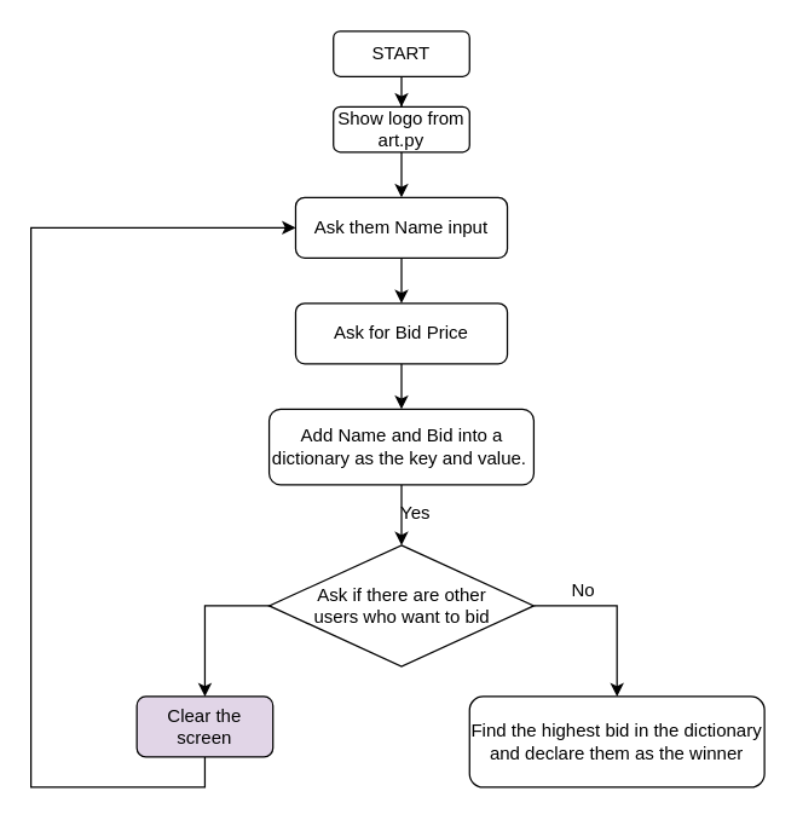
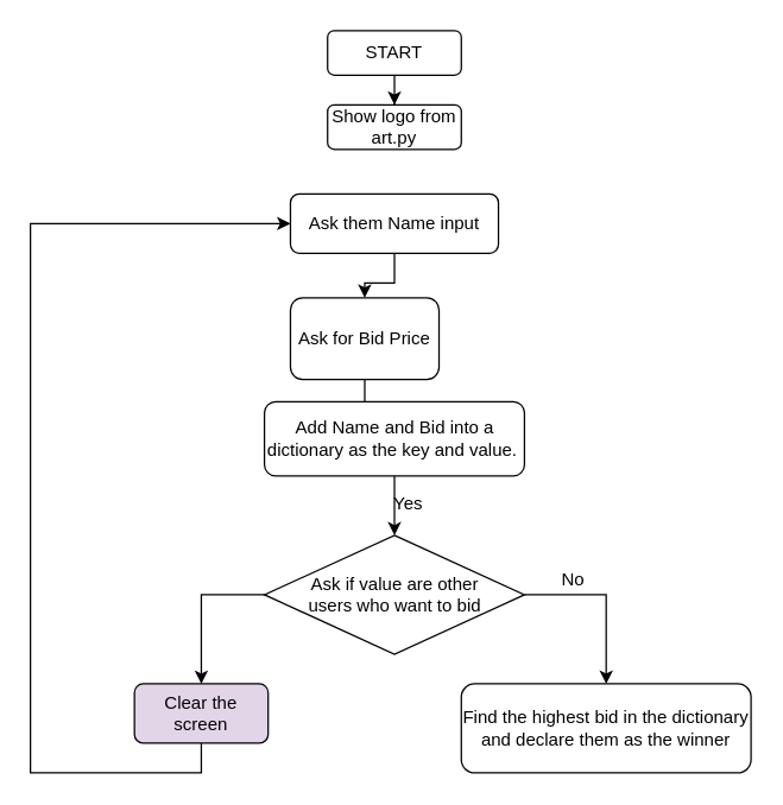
- <mxCell id="4" value="" style="edgeStyle=orthogonalEdgeStyle;rounded=0;orthogonalLoop=1;jettySize=auto;html=1;" parent="1" source="5" target="7" edge="1"><mxGeometry relative="1" as="geometry" /></mxCell>
- <mxCell id="9" value="Ask for Bid Price" style="rounded=1;whiteSpace=wrap;html=1;" parent="1" vertex="1"><mxGeometry x="195" y="200" width="140" height="40" as="geometry" /></mxCell>
+ <mxCell id="9" value="Ask for Bid Price" style="rounded=1;whiteSpace=wrap;html=1;" parent="1" vertex="1"><mxGeometry x="195" y="200" width="100" height="55" as="geometry" /></mxCell>
- <mxCell id="14" value="Ask if there are other &lt;br&gt;users who want to bid" style="rhombus;whiteSpace=wrap;html=1;" parent="1" vertex="1"><mxGeometry x="177.5" y="360" width="175" height="80" as="geometry" /></mxCell>
+ <mxCell id="14" value="Ask if value are other &lt;br&gt;users who want to bid" style="rhombus;whiteSpace=wrap;html=1;" parent="1" vertex="1"><mxGeometry x="177.5" y="360" width="175" height="80" as="geometry" /></mxCell>
